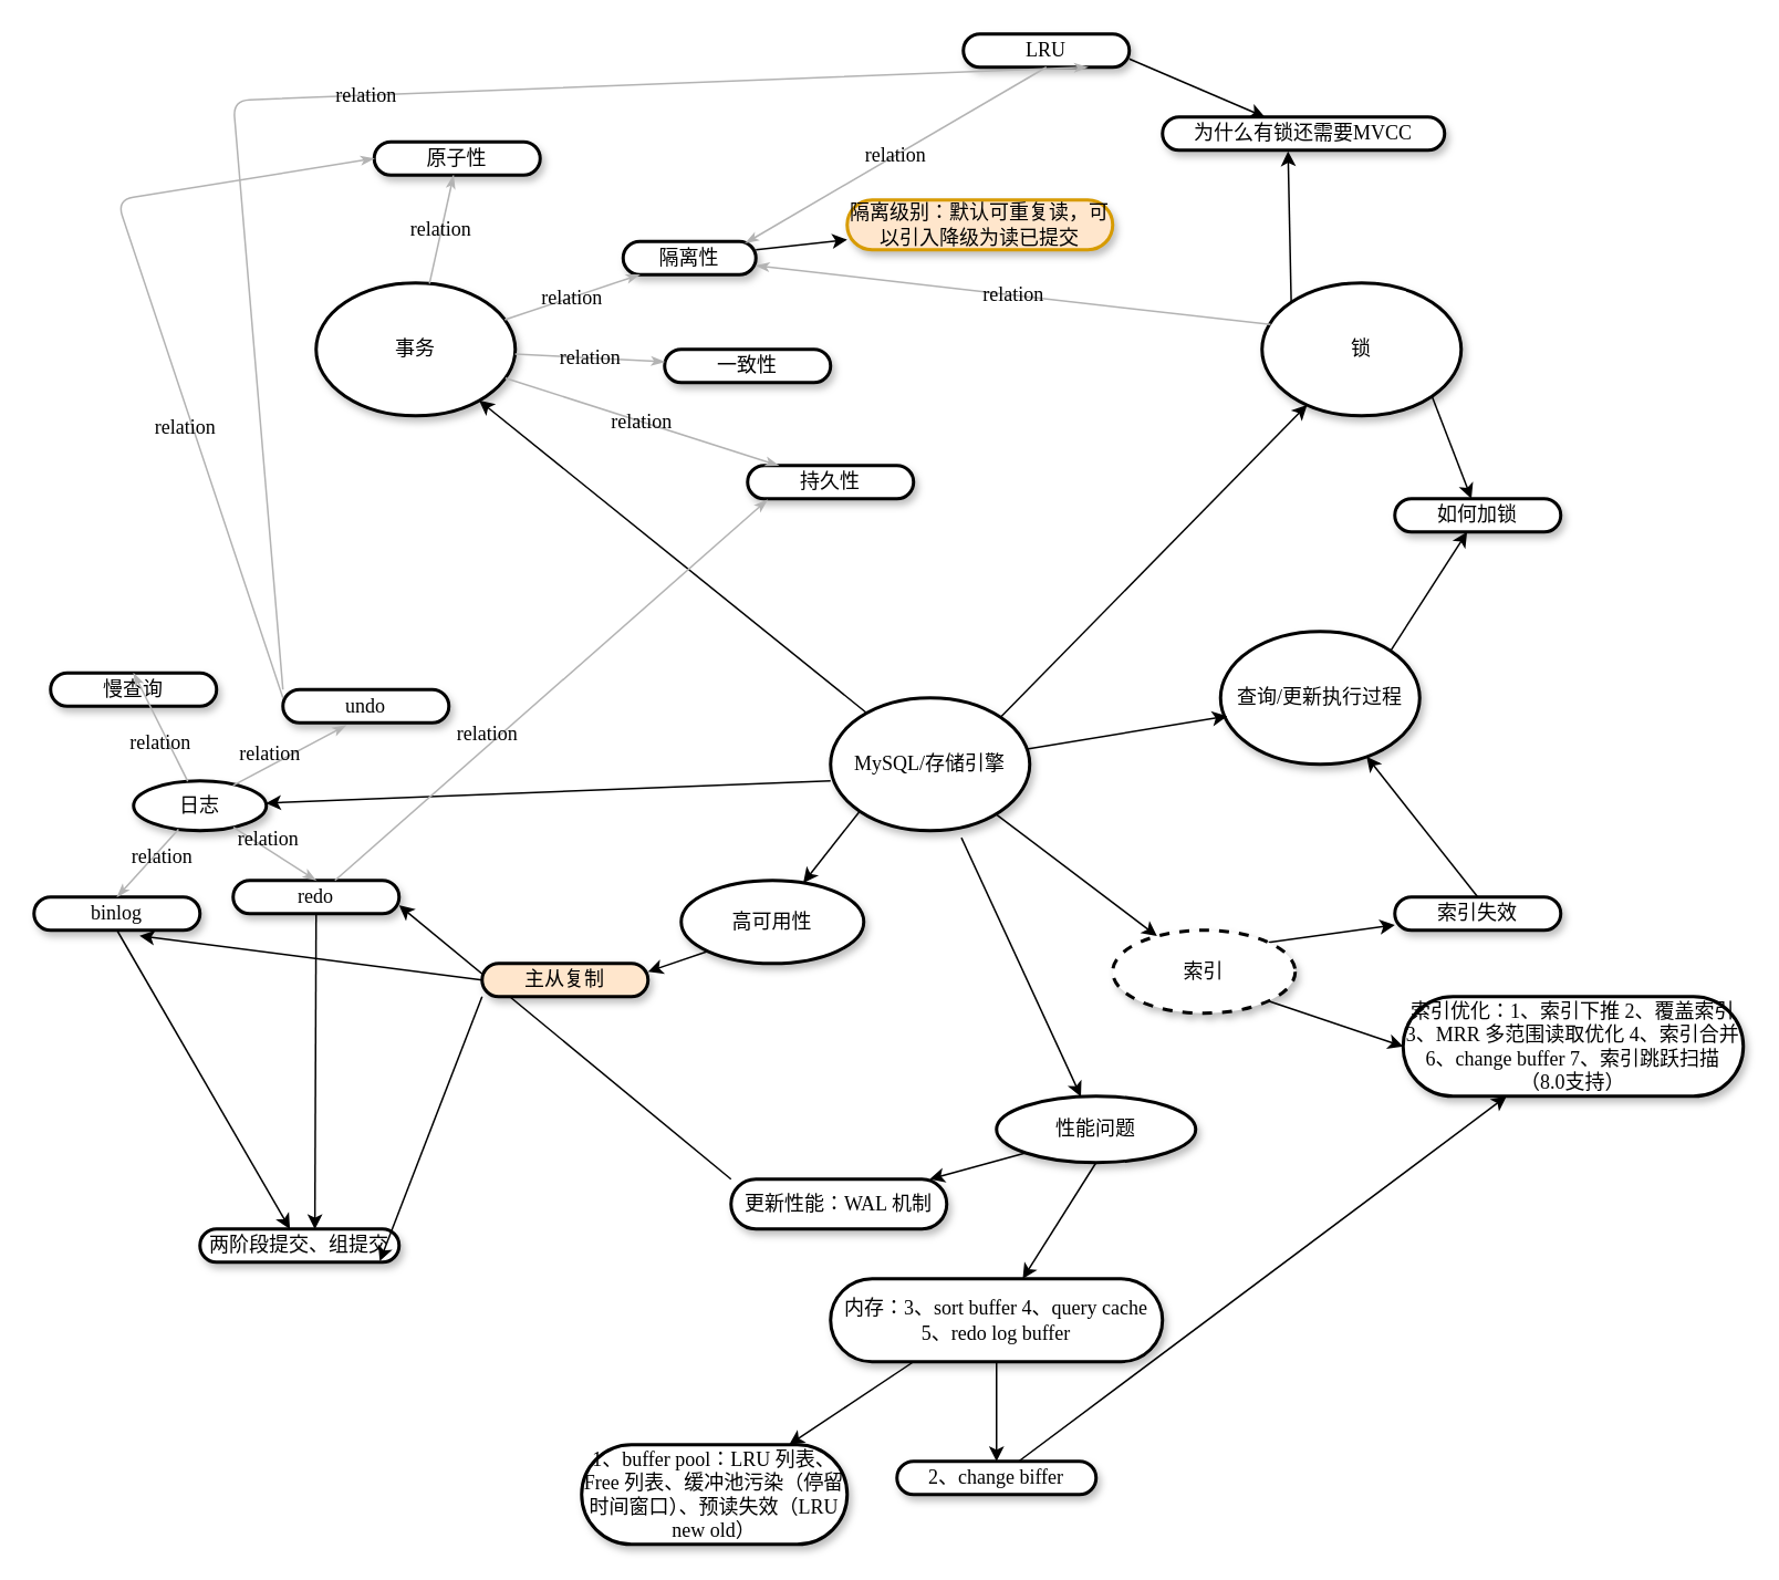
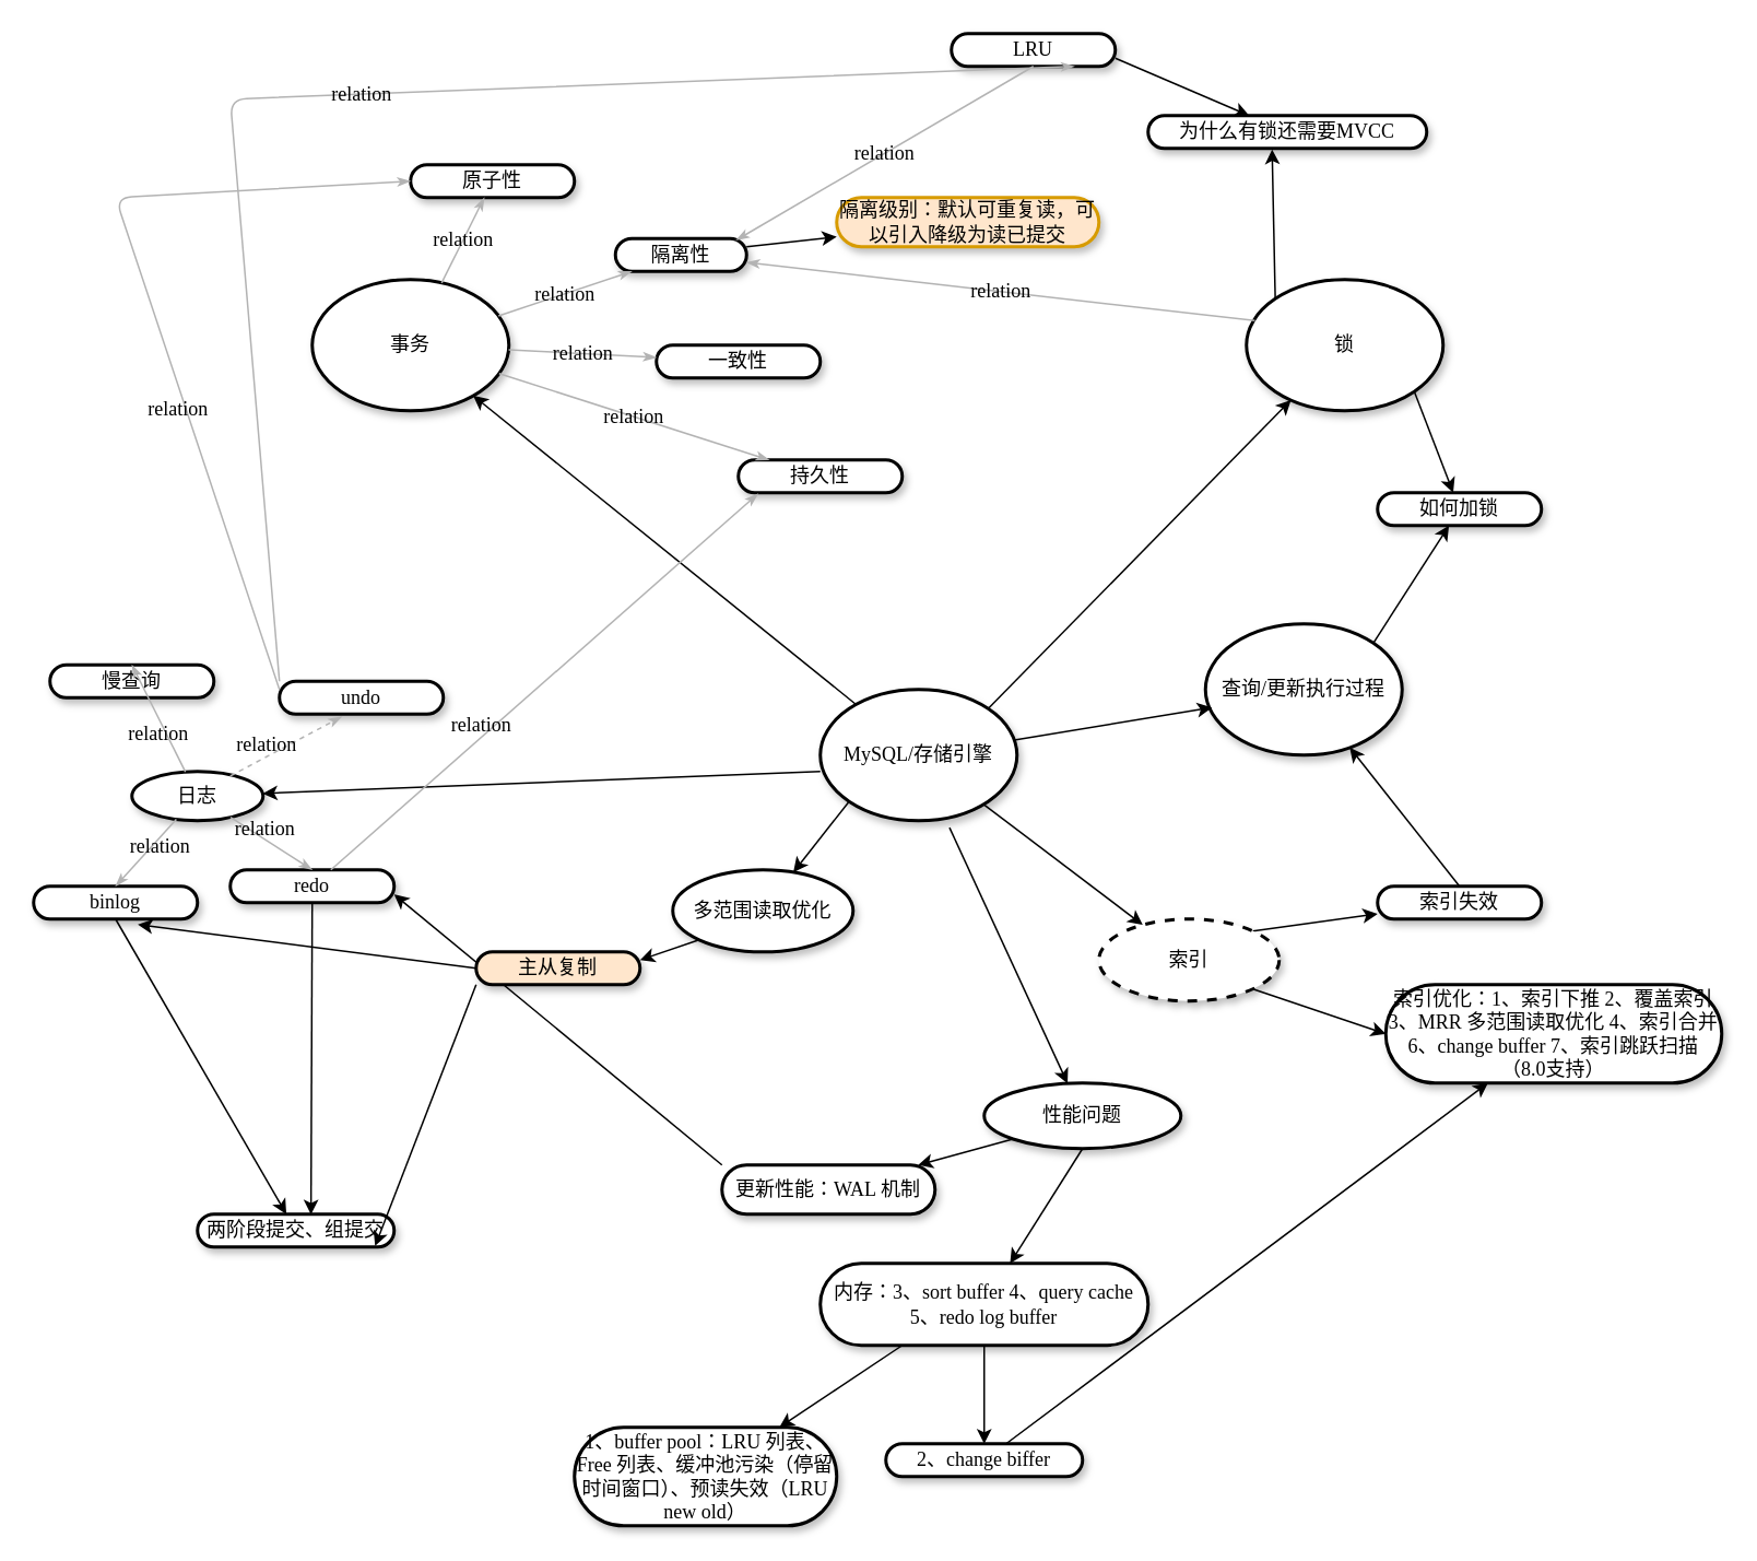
- <mxCell id="5" value="&lt;span&gt;原子性&lt;/span&gt;" style="whiteSpace=wrap;html=1;rounded=1;shadow=1;comic=0;labelBackgroundColor=none;strokeWidth=2;fontFamily=Verdana;fontSize=12;align=center;arcSize=50;" vertex="1" parent="1"><mxGeometry x="225" y="85" width="100" height="20" as="geometry" /></mxCell>
+ <mxCell id="5" value="&lt;span&gt;原子性&lt;/span&gt;" style="whiteSpace=wrap;html=1;rounded=1;shadow=1;comic=0;labelBackgroundColor=none;strokeWidth=2;fontFamily=Verdana;fontSize=12;align=center;arcSize=50;" vertex="1" parent="1"><mxGeometry x="250" y="100" width="100" height="20" as="geometry" /></mxCell>
- <mxCell id="35" value="relation" style="edgeStyle=none;rounded=1;html=1;labelBackgroundColor=none;startArrow=none;startFill=0;startSize=5;endArrow=classicThin;endFill=1;endSize=5;jettySize=auto;orthogonalLoop=1;strokeColor=#B3B3B3;strokeWidth=1;fontFamily=Verdana;fontSize=12;entryX=0.38;entryY=1.08;entryDx=0;entryDy=0;entryPerimeter=0;exitX=0.75;exitY=0.093;exitDx=0;exitDy=0;exitPerimeter=0;" edge="1" parent="1" source="20" target="30"><mxGeometry x="-0.272" y="5" relative="1" as="geometry"><mxPoint x="240" y="272" as="sourcePoint" /><mxPoint x="153" y="310" as="targetPoint" /><mxPoint y="-1" as="offset" /></mxGeometry></mxCell>
+ <mxCell id="35" value="relation" style="edgeStyle=none;rounded=1;html=1;labelBackgroundColor=none;startArrow=none;startFill=0;startSize=5;endArrow=classicThin;endFill=1;endSize=5;jettySize=auto;orthogonalLoop=1;strokeColor=#B3B3B3;strokeWidth=1;fontFamily=Verdana;fontSize=12;entryX=0.38;entryY=1.08;entryDx=0;entryDy=0;entryPerimeter=0;exitX=0.75;exitY=0.093;exitDx=0;exitDy=0;exitPerimeter=0;dashed=1;" edge="1" parent="1" source="20" target="30"><mxGeometry x="-0.272" y="5" relative="1" as="geometry"><mxPoint x="240" y="272" as="sourcePoint" /><mxPoint x="153" y="310" as="targetPoint" /><mxPoint y="-1" as="offset" /></mxGeometry></mxCell>
- <mxCell id="61" value="高可用性" style="ellipse;whiteSpace=wrap;html=1;rounded=1;shadow=1;comic=0;labelBackgroundColor=none;strokeWidth=2;fontFamily=Verdana;fontSize=12;align=center;" vertex="1" parent="1"><mxGeometry x="410" y="530" width="110" height="50" as="geometry" /></mxCell>
+ <mxCell id="61" value="多范围读取优化" style="ellipse;whiteSpace=wrap;html=1;rounded=1;shadow=1;comic=0;labelBackgroundColor=none;strokeWidth=2;fontFamily=Verdana;fontSize=12;align=center;" vertex="1" parent="1"><mxGeometry x="410" y="530" width="110" height="50" as="geometry" /></mxCell>
